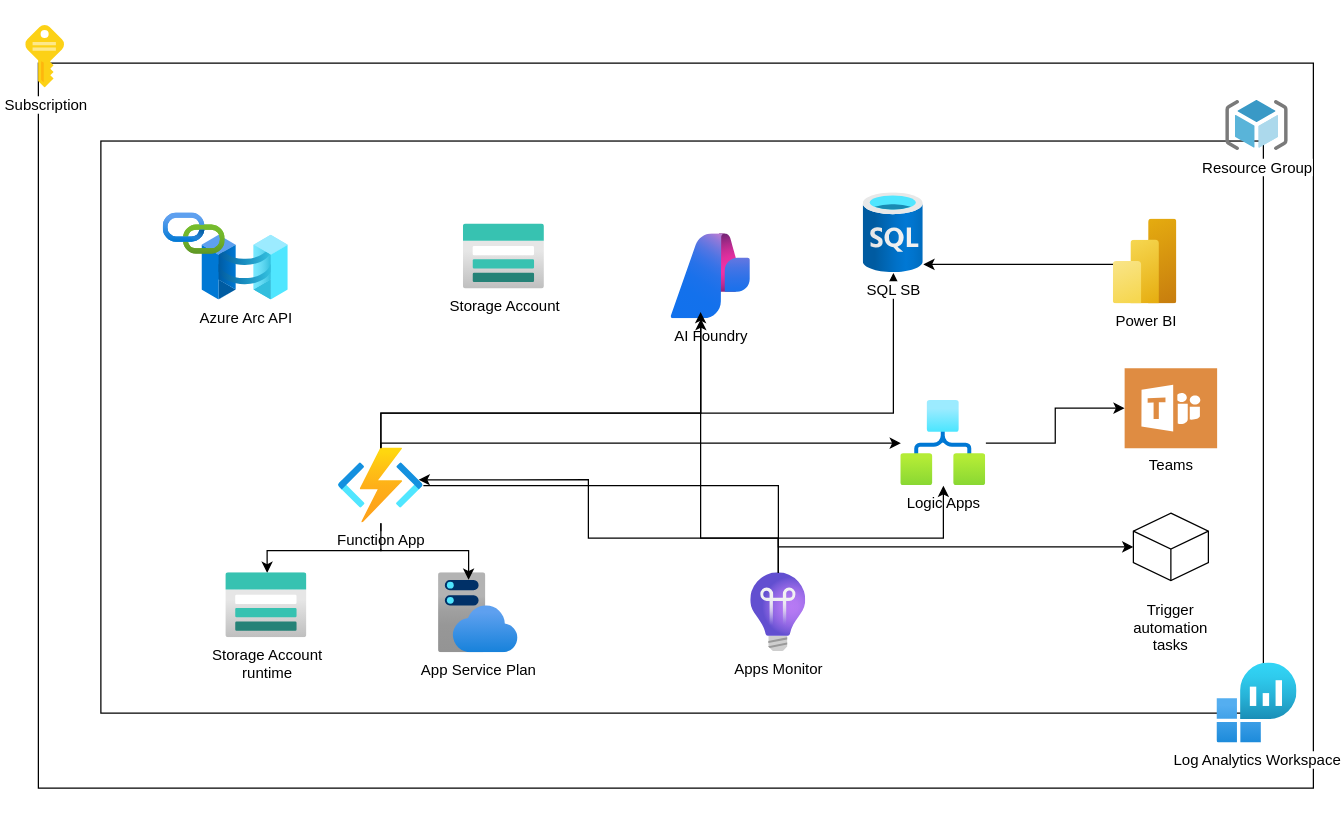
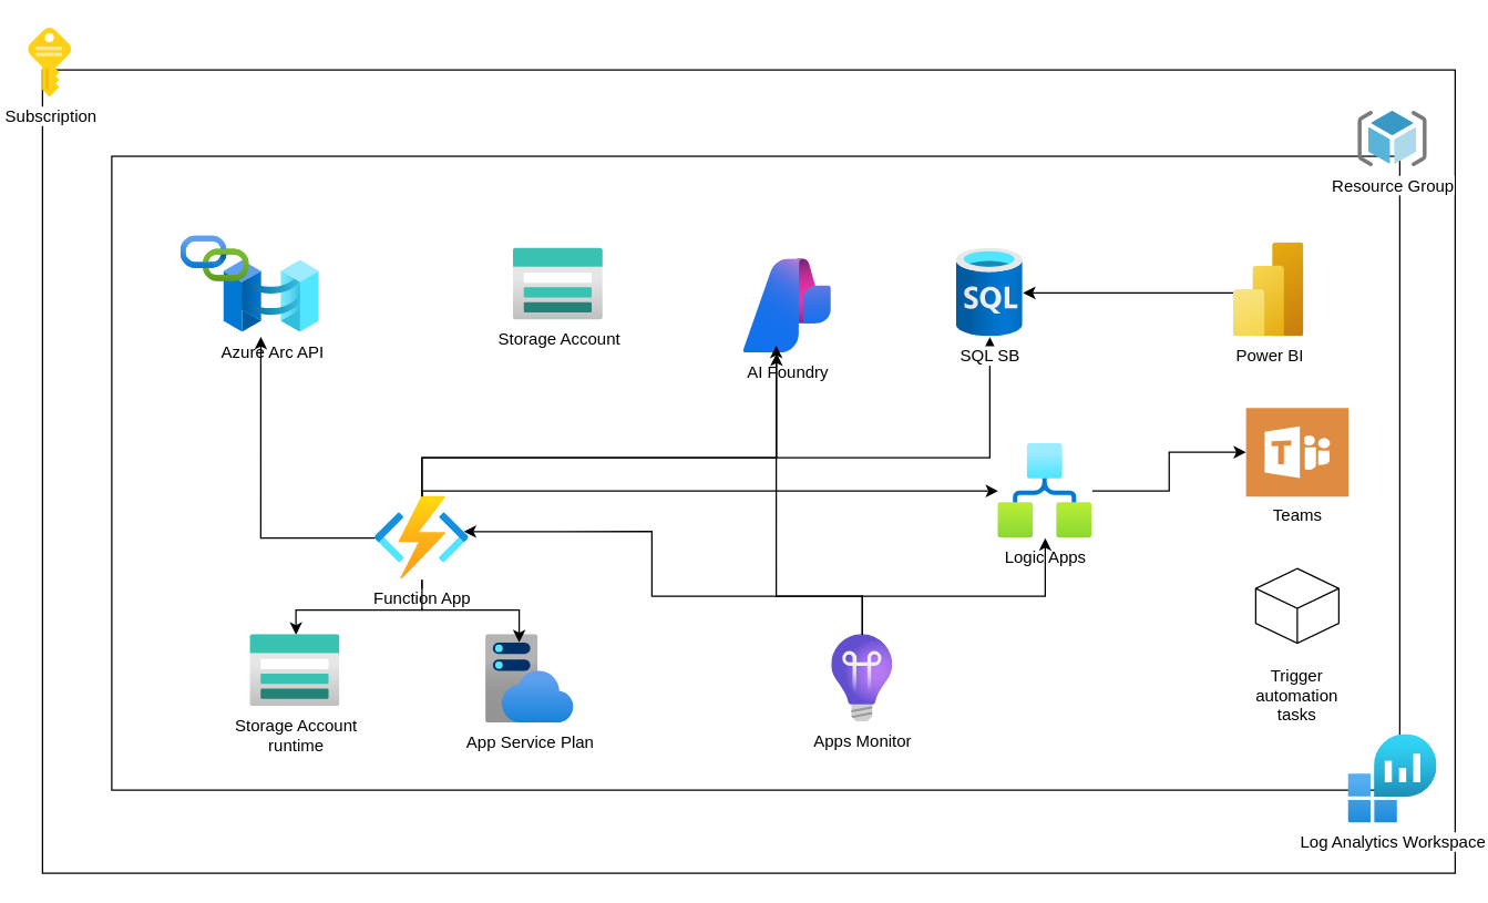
- <mxCell id="29" value="SQL SB" style="image;aspect=fixed;html=1;points=[];align=center;fontSize=12;image=img/lib/azure2/databases/SQL_Database.svg;" vertex="1" parent="1"><mxGeometry x="690" y="153.83" width="48" height="64" as="geometry" /></mxCell>
+ <mxCell id="29" value="SQL SB" style="image;aspect=fixed;html=1;points=[];align=center;fontSize=12;image=img/lib/azure2/databases/SQL_Database.svg;" vertex="1" parent="1"><mxGeometry x="690" y="178.83" width="48" height="64" as="geometry" /></mxCell>
- <mxCell id="21" style="edgeStyle=orthogonalEdgeStyle;rounded=0;orthogonalLoop=1;jettySize=auto;html=1;" edge="1" parent="1" source="12" target="28"><mxGeometry relative="1" as="geometry" /></mxCell>
+ <mxCell id="21" style="edgeStyle=orthogonalEdgeStyle;rounded=0;orthogonalLoop=1;jettySize=auto;html=1;entryX=0.386;entryY=1.058;entryDx=0;entryDy=0;entryPerimeter=0;" edge="1" parent="1" source="12" target="7"><mxGeometry relative="1" as="geometry" /></mxCell>
